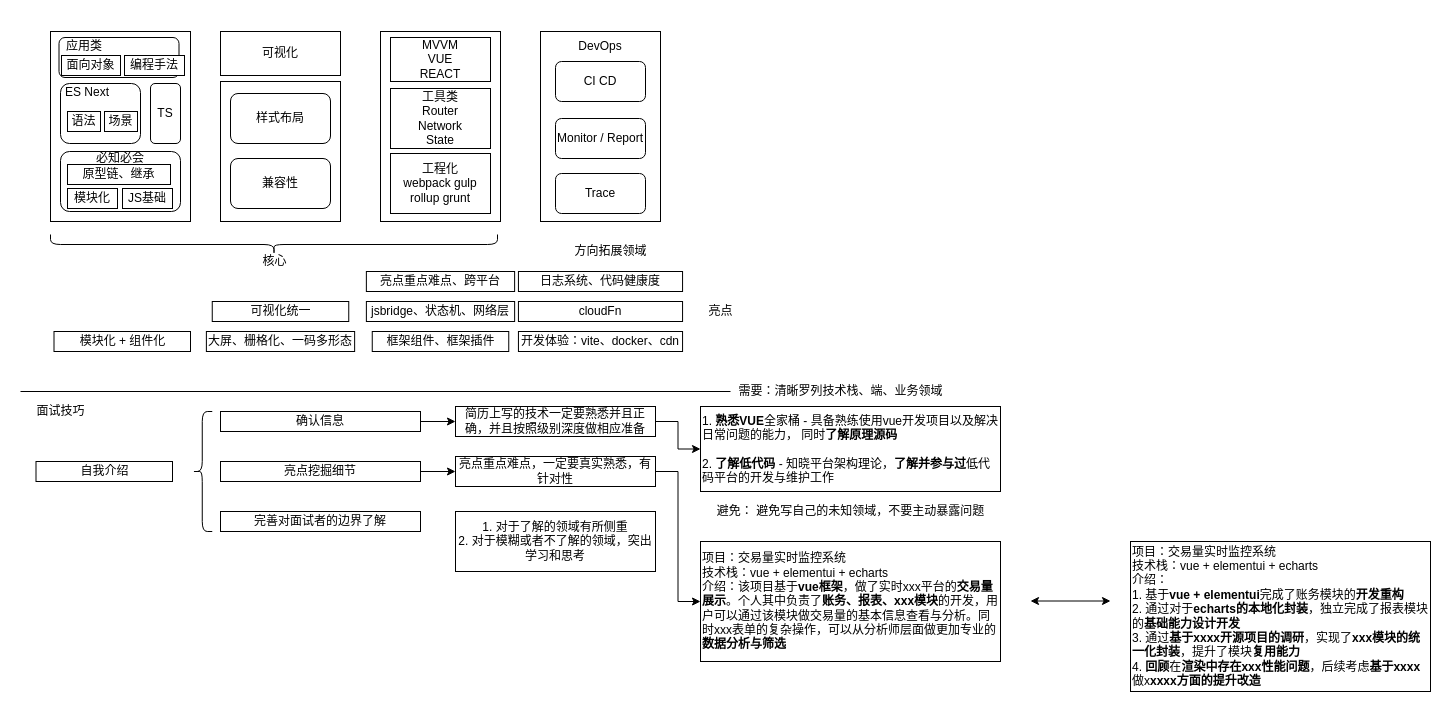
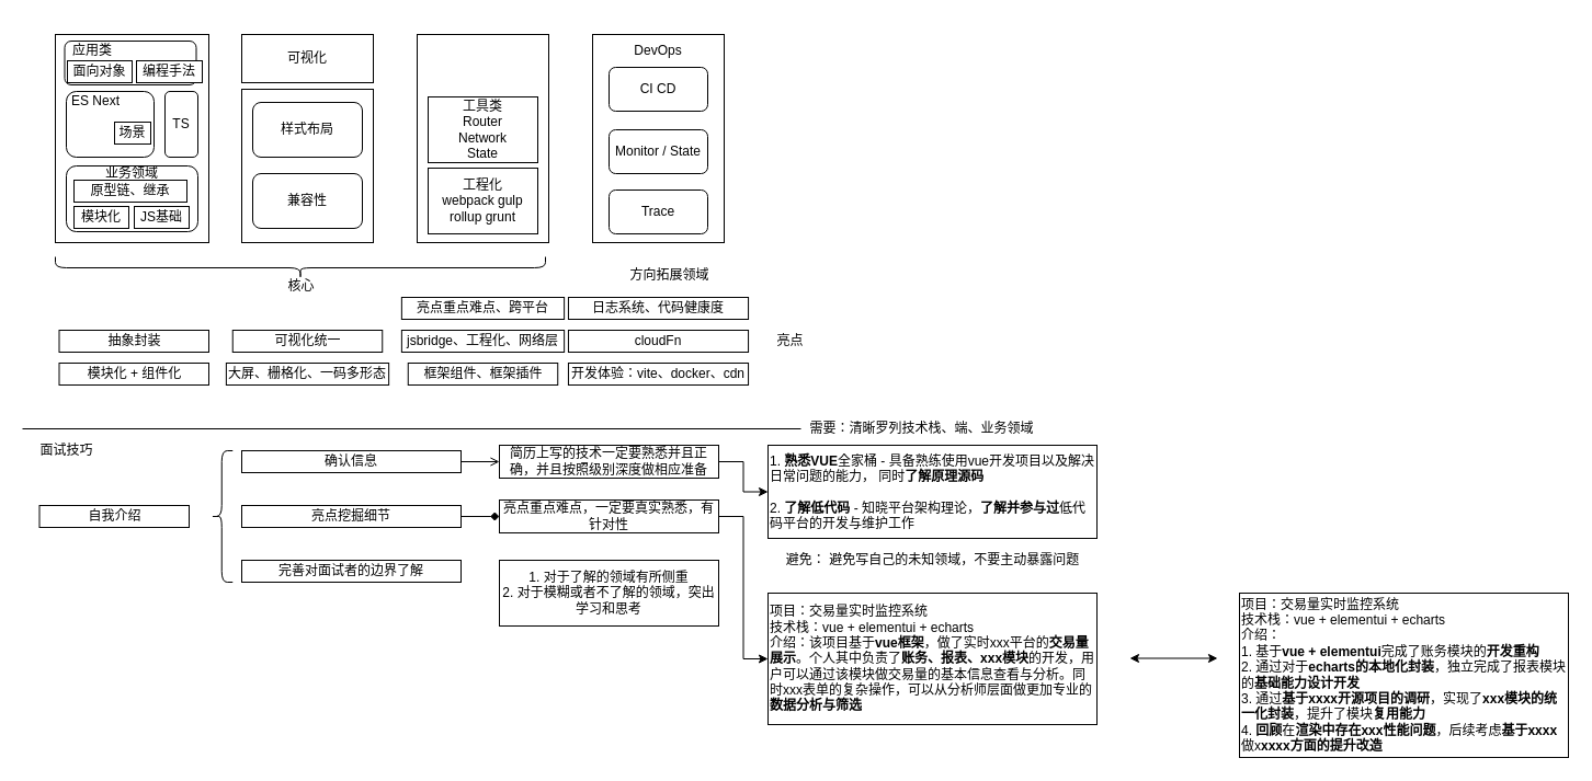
- <mxCell id="22" value="MVVM&lt;br&gt;VUE&lt;br&gt;REACT" style="rounded=0;whiteSpace=wrap;html=1;" vertex="1" parent="1"><mxGeometry x="390" y="37" width="100" height="44" as="geometry" /></mxCell>
- <mxCell id="11" value="语法" style="rounded=0;whiteSpace=wrap;html=1;" vertex="1" parent="1"><mxGeometry x="67" y="111" width="33" height="20" as="geometry" /></mxCell>
- <mxCell id="28" value="Monitor / Report" style="rounded=1;whiteSpace=wrap;html=1;" vertex="1" parent="1"><mxGeometry x="555" y="118" width="90" height="40" as="geometry" /></mxCell>
+ <mxCell id="28" value="Monitor / State" style="rounded=1;whiteSpace=wrap;html=1;" vertex="1" parent="1"><mxGeometry x="555" y="118" width="90" height="40" as="geometry" /></mxCell>
- <mxCell id="4" value="必知必会" style="text;html=1;strokeColor=none;fillColor=none;align=center;verticalAlign=middle;whiteSpace=wrap;rounded=0;" vertex="1" parent="1"><mxGeometry x="90" y="143" width="60" height="30" as="geometry" /></mxCell>
+ <mxCell id="4" value="业务领域" style="text;html=1;strokeColor=none;fillColor=none;align=center;verticalAlign=middle;whiteSpace=wrap;rounded=0;" vertex="1" parent="1"><mxGeometry x="90" y="143" width="60" height="30" as="geometry" /></mxCell>
+ <mxCell id="35" value="抽象封装" style="rounded=0;whiteSpace=wrap;html=1;" vertex="1" parent="1"><mxGeometry x="53.5" y="301" width="136.5" height="20" as="geometry" /></mxCell>
- <mxCell id="39" value="jsbridge、状态机、网络层" style="rounded=0;whiteSpace=wrap;html=1;" vertex="1" parent="1"><mxGeometry x="365.88" y="301" width="148.25" height="20" as="geometry" /></mxCell>
+ <mxCell id="39" value="jsbridge、工程化、网络层" style="rounded=0;whiteSpace=wrap;html=1;" vertex="1" parent="1"><mxGeometry x="365.88" y="301" width="148.25" height="20" as="geometry" /></mxCell>
- <mxCell id="48" value="" style="edgeStyle=orthogonalEdgeStyle;rounded=0;orthogonalLoop=1;jettySize=auto;html=1;" edge="1" parent="1" source="49" target="51"><mxGeometry relative="1" as="geometry" /></mxCell>
+ <mxCell id="48" value="" style="edgeStyle=orthogonalEdgeStyle;rounded=0;orthogonalLoop=1;jettySize=auto;html=1;endArrow=open;" edge="1" parent="1" source="49" target="51"><mxGeometry relative="1" as="geometry" /></mxCell>
- <mxCell id="55" value="" style="edgeStyle=orthogonalEdgeStyle;rounded=0;orthogonalLoop=1;jettySize=auto;html=1;" edge="1" parent="1" source="56" target="57"><mxGeometry relative="1" as="geometry" /></mxCell>
+ <mxCell id="55" value="" style="edgeStyle=orthogonalEdgeStyle;rounded=0;orthogonalLoop=1;jettySize=auto;html=1;endArrow=diamond;" edge="1" parent="1" source="56" target="57"><mxGeometry relative="1" as="geometry" /></mxCell>
